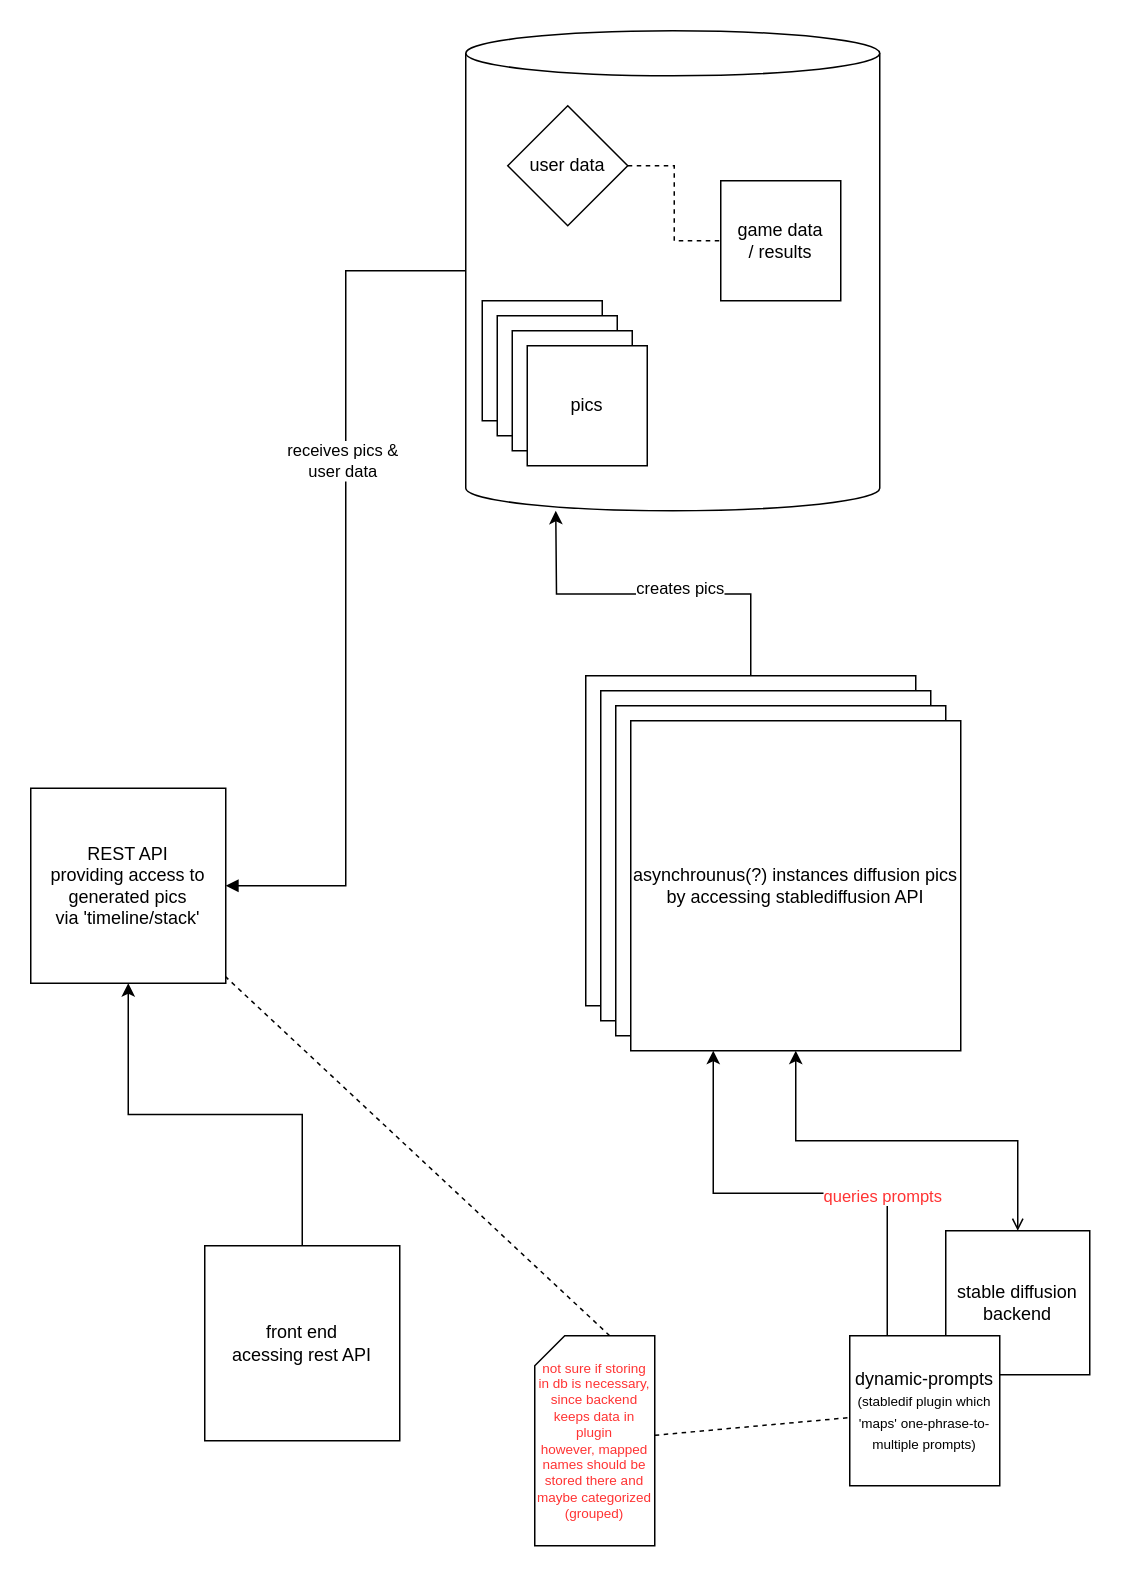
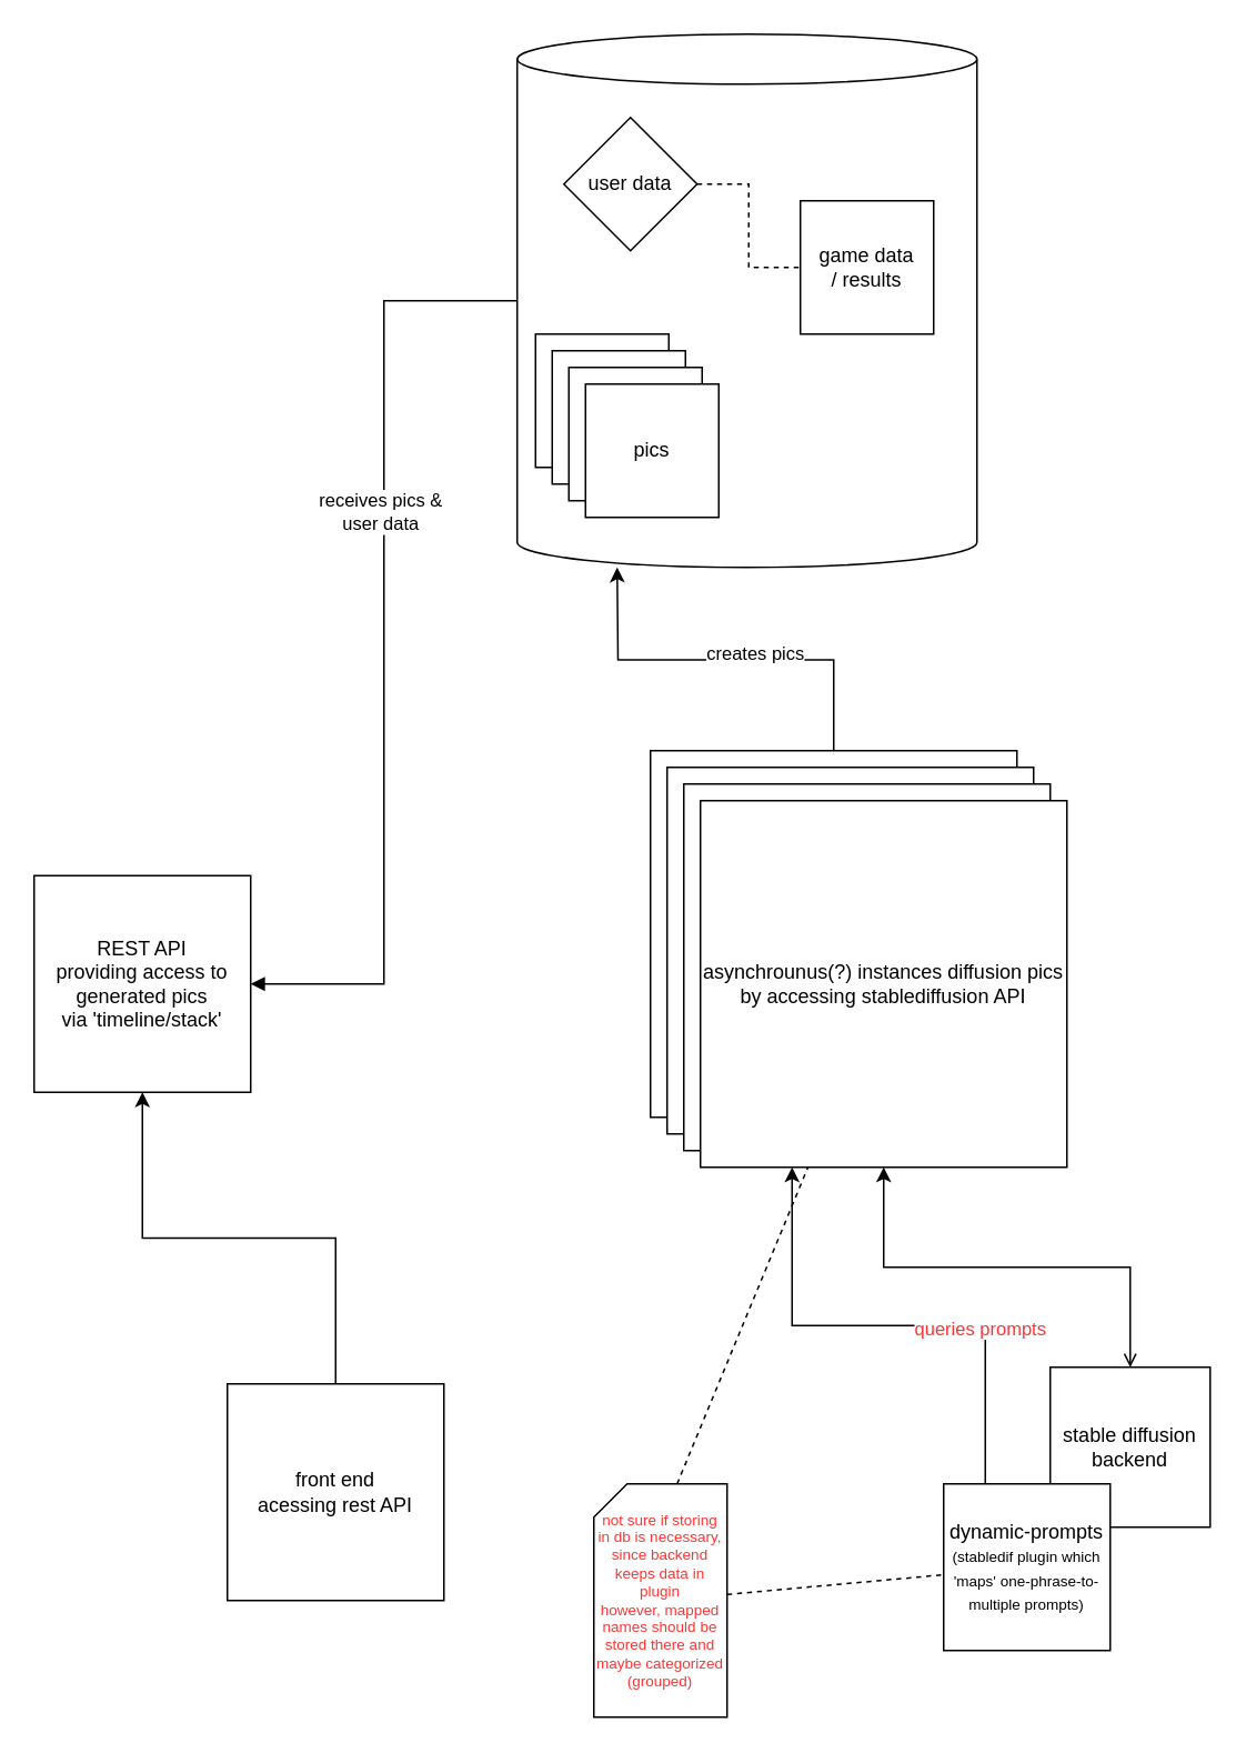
- <mxCell id="27" style="edgeStyle=none;rounded=0;orthogonalLoop=1;jettySize=auto;html=1;exitX=0;exitY=0;exitDx=50;exitDy=0;exitPerimeter=0;fontSize=9;fontColor=#FF3333;endArrow=none;endFill=0;dashed=1;" edge="1" parent="1" source="28" target="10"><mxGeometry relative="1" as="geometry" /></mxCell>
+ <mxCell id="27" style="edgeStyle=none;rounded=0;orthogonalLoop=1;jettySize=auto;html=1;exitX=0;exitY=0;exitDx=50;exitDy=0;exitPerimeter=0;fontSize=9;fontColor=#FF3333;endArrow=none;endFill=0;dashed=1;" edge="1" parent="1" source="28" target="7"><mxGeometry relative="1" as="geometry" /></mxCell>
